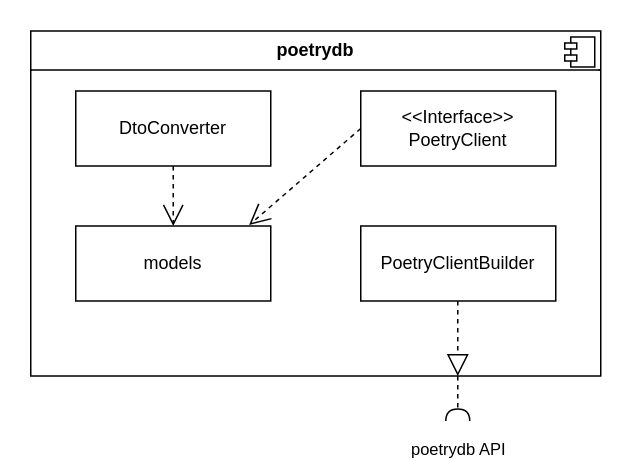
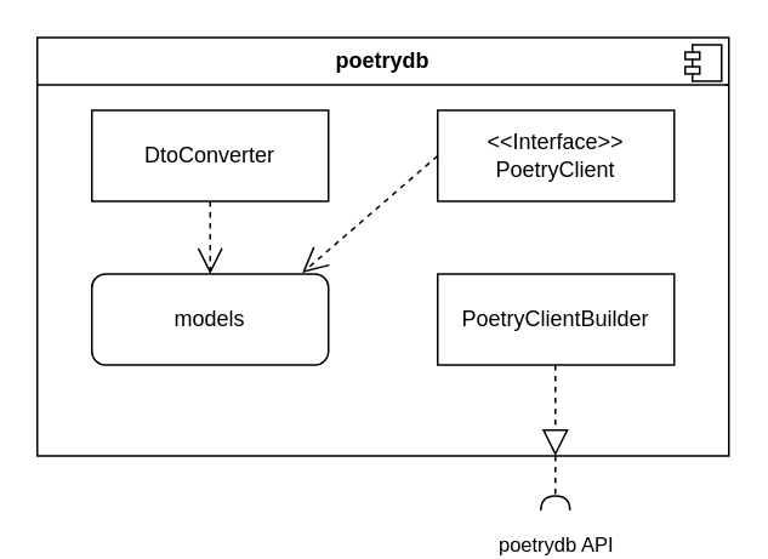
- <mxCell id="4" value="models" style="html=1;dropTarget=0;whiteSpace=wrap;" vertex="1" parent="1"><mxGeometry x="50" y="150" width="130" height="50" as="geometry" /></mxCell>
+ <mxCell id="4" value="models" style="html=1;dropTarget=0;whiteSpace=wrap;rounded=1;" vertex="1" parent="1"><mxGeometry x="50" y="150" width="130" height="50" as="geometry" /></mxCell>
